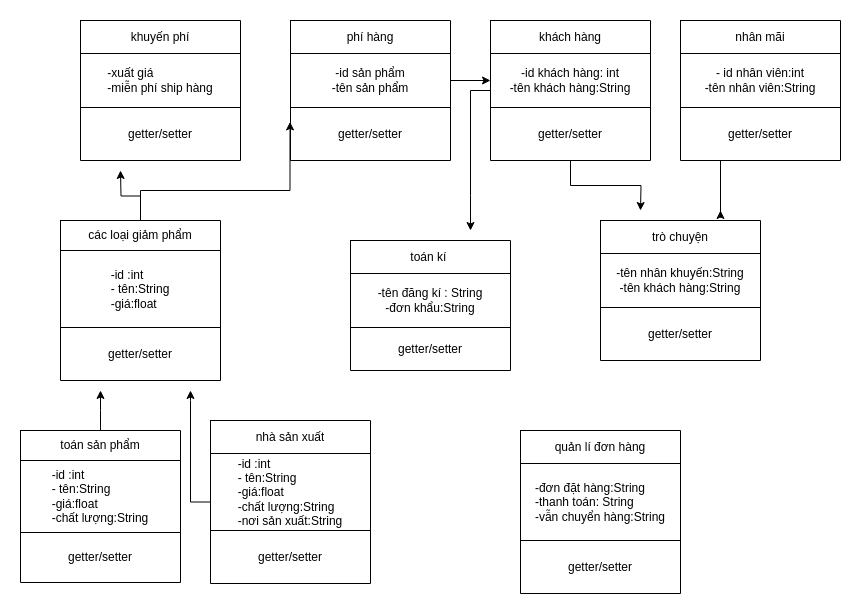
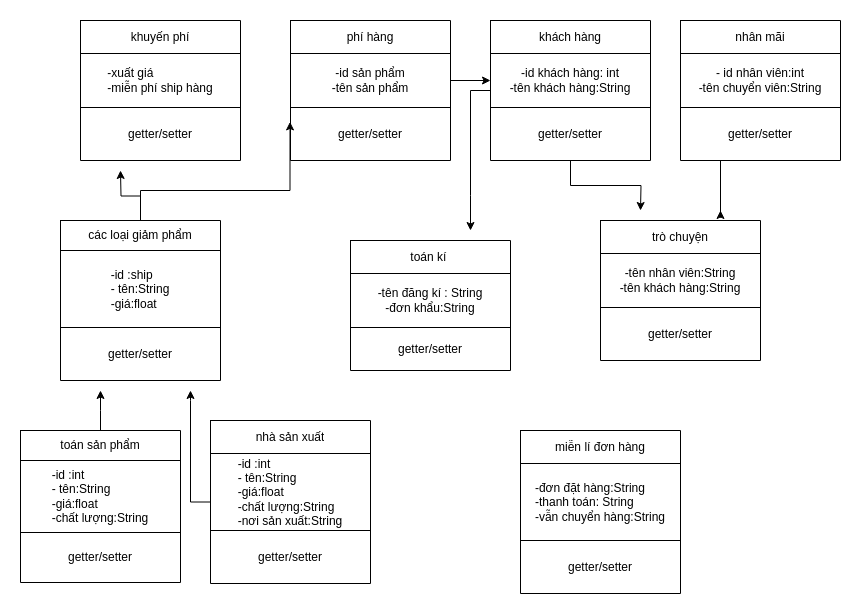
- <mxCell id="70" value="- id nhân viên:int&lt;br&gt;-tên nhân viên:String&lt;br&gt;&lt;div style=&quot;text-align: left;&quot;&gt;&lt;/div&gt;" style="shape=partialRectangle;html=1;whiteSpace=wrap;connectable=0;strokeColor=inherit;overflow=hidden;fillColor=none;top=0;left=0;bottom=0;right=0;pointerEvents=1;" vertex="1" parent="69"><mxGeometry width="160" height="54" as="geometry"><mxRectangle width="160" height="54" as="alternateBounds" /></mxGeometry></mxCell>
+ <mxCell id="70" value="- id nhân viên:int&lt;br&gt;-tên chuyển viên:String&lt;br&gt;&lt;div style=&quot;text-align: left;&quot;&gt;&lt;/div&gt;" style="shape=partialRectangle;html=1;whiteSpace=wrap;connectable=0;strokeColor=inherit;overflow=hidden;fillColor=none;top=0;left=0;bottom=0;right=0;pointerEvents=1;" vertex="1" parent="69"><mxGeometry width="160" height="54" as="geometry"><mxRectangle width="160" height="54" as="alternateBounds" /></mxGeometry></mxCell>
- <mxCell id="54" value="-tên nhân khuyến:String&lt;br&gt;-tên khách hàng:String&lt;br&gt;&lt;div style=&quot;text-align: left;&quot;&gt;&lt;/div&gt;" style="shape=partialRectangle;html=1;whiteSpace=wrap;connectable=0;strokeColor=inherit;overflow=hidden;fillColor=none;top=0;left=0;bottom=0;right=0;pointerEvents=1;" vertex="1" parent="53"><mxGeometry width="160" height="54" as="geometry"><mxRectangle width="160" height="54" as="alternateBounds" /></mxGeometry></mxCell>
+ <mxCell id="54" value="-tên nhân viên:String&lt;br&gt;-tên khách hàng:String&lt;br&gt;&lt;div style=&quot;text-align: left;&quot;&gt;&lt;/div&gt;" style="shape=partialRectangle;html=1;whiteSpace=wrap;connectable=0;strokeColor=inherit;overflow=hidden;fillColor=none;top=0;left=0;bottom=0;right=0;pointerEvents=1;" vertex="1" parent="53"><mxGeometry width="160" height="54" as="geometry"><mxRectangle width="160" height="54" as="alternateBounds" /></mxGeometry></mxCell>
- <mxCell id="31" value="&lt;div style=&quot;text-align: left;&quot;&gt;&lt;span style=&quot;background-color: initial;&quot;&gt;-id :int&lt;/span&gt;&lt;/div&gt;&lt;div style=&quot;text-align: left;&quot;&gt;&lt;span style=&quot;background-color: initial;&quot;&gt;- tên:String&lt;/span&gt;&lt;/div&gt;&lt;div style=&quot;text-align: left;&quot;&gt;&lt;span style=&quot;background-color: initial;&quot;&gt;-giá:float&lt;/span&gt;&lt;/div&gt;&lt;div style=&quot;text-align: left;&quot;&gt;&lt;/div&gt;" style="shape=partialRectangle;html=1;whiteSpace=wrap;connectable=0;strokeColor=inherit;overflow=hidden;fillColor=none;top=0;left=0;bottom=0;right=0;pointerEvents=1;" vertex="1" parent="30"><mxGeometry width="160" height="77" as="geometry"><mxRectangle width="160" height="77" as="alternateBounds" /></mxGeometry></mxCell>
+ <mxCell id="31" value="&lt;div style=&quot;text-align: left;&quot;&gt;&lt;span style=&quot;background-color: initial;&quot;&gt;-id :ship&lt;/span&gt;&lt;/div&gt;&lt;div style=&quot;text-align: left;&quot;&gt;&lt;span style=&quot;background-color: initial;&quot;&gt;- tên:String&lt;/span&gt;&lt;/div&gt;&lt;div style=&quot;text-align: left;&quot;&gt;&lt;span style=&quot;background-color: initial;&quot;&gt;-giá:float&lt;/span&gt;&lt;/div&gt;&lt;div style=&quot;text-align: left;&quot;&gt;&lt;/div&gt;" style="shape=partialRectangle;html=1;whiteSpace=wrap;connectable=0;strokeColor=inherit;overflow=hidden;fillColor=none;top=0;left=0;bottom=0;right=0;pointerEvents=1;" vertex="1" parent="30"><mxGeometry width="160" height="77" as="geometry"><mxRectangle width="160" height="77" as="alternateBounds" /></mxGeometry></mxCell>
- <mxCell id="75" value="quản lí đơn hàng" style="shape=partialRectangle;html=1;whiteSpace=wrap;connectable=0;strokeColor=inherit;overflow=hidden;fillColor=none;top=0;left=0;bottom=0;right=0;pointerEvents=1;" vertex="1" parent="74"><mxGeometry width="160" height="33" as="geometry"><mxRectangle width="160" height="33" as="alternateBounds" /></mxGeometry></mxCell>
+ <mxCell id="75" value="miễn lí đơn hàng" style="shape=partialRectangle;html=1;whiteSpace=wrap;connectable=0;strokeColor=inherit;overflow=hidden;fillColor=none;top=0;left=0;bottom=0;right=0;pointerEvents=1;" vertex="1" parent="74"><mxGeometry width="160" height="33" as="geometry"><mxRectangle width="160" height="33" as="alternateBounds" /></mxGeometry></mxCell>
